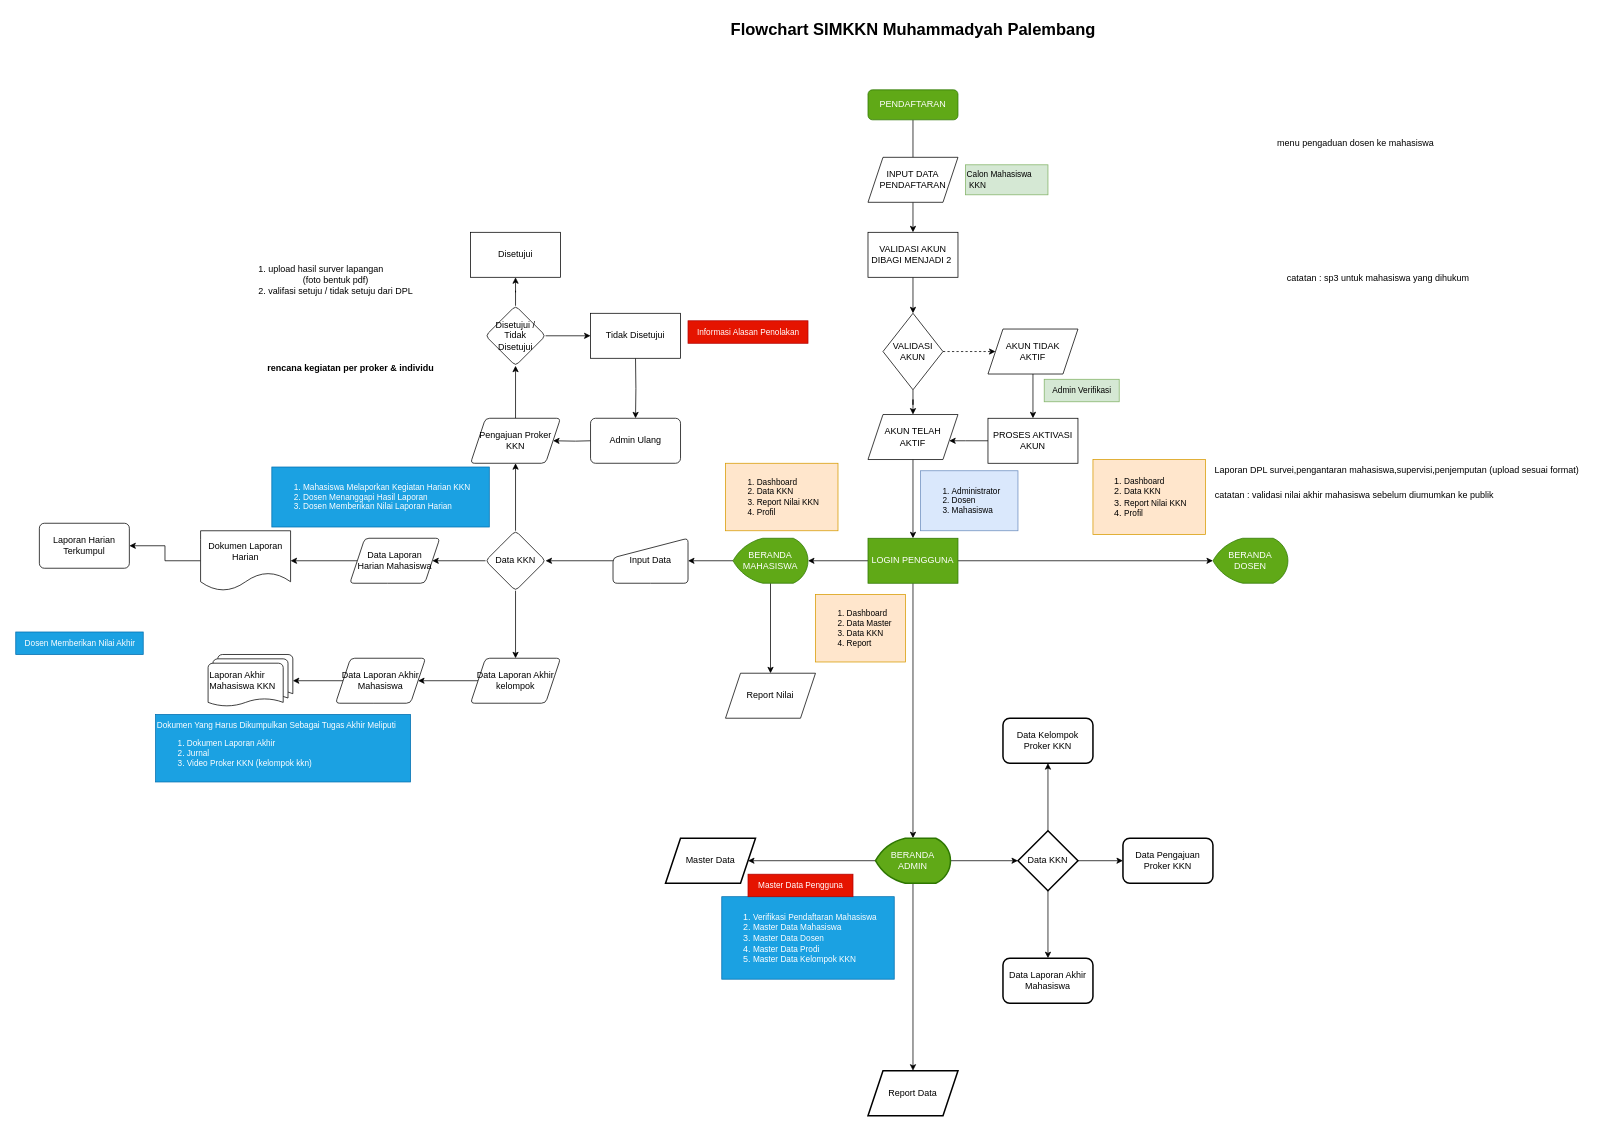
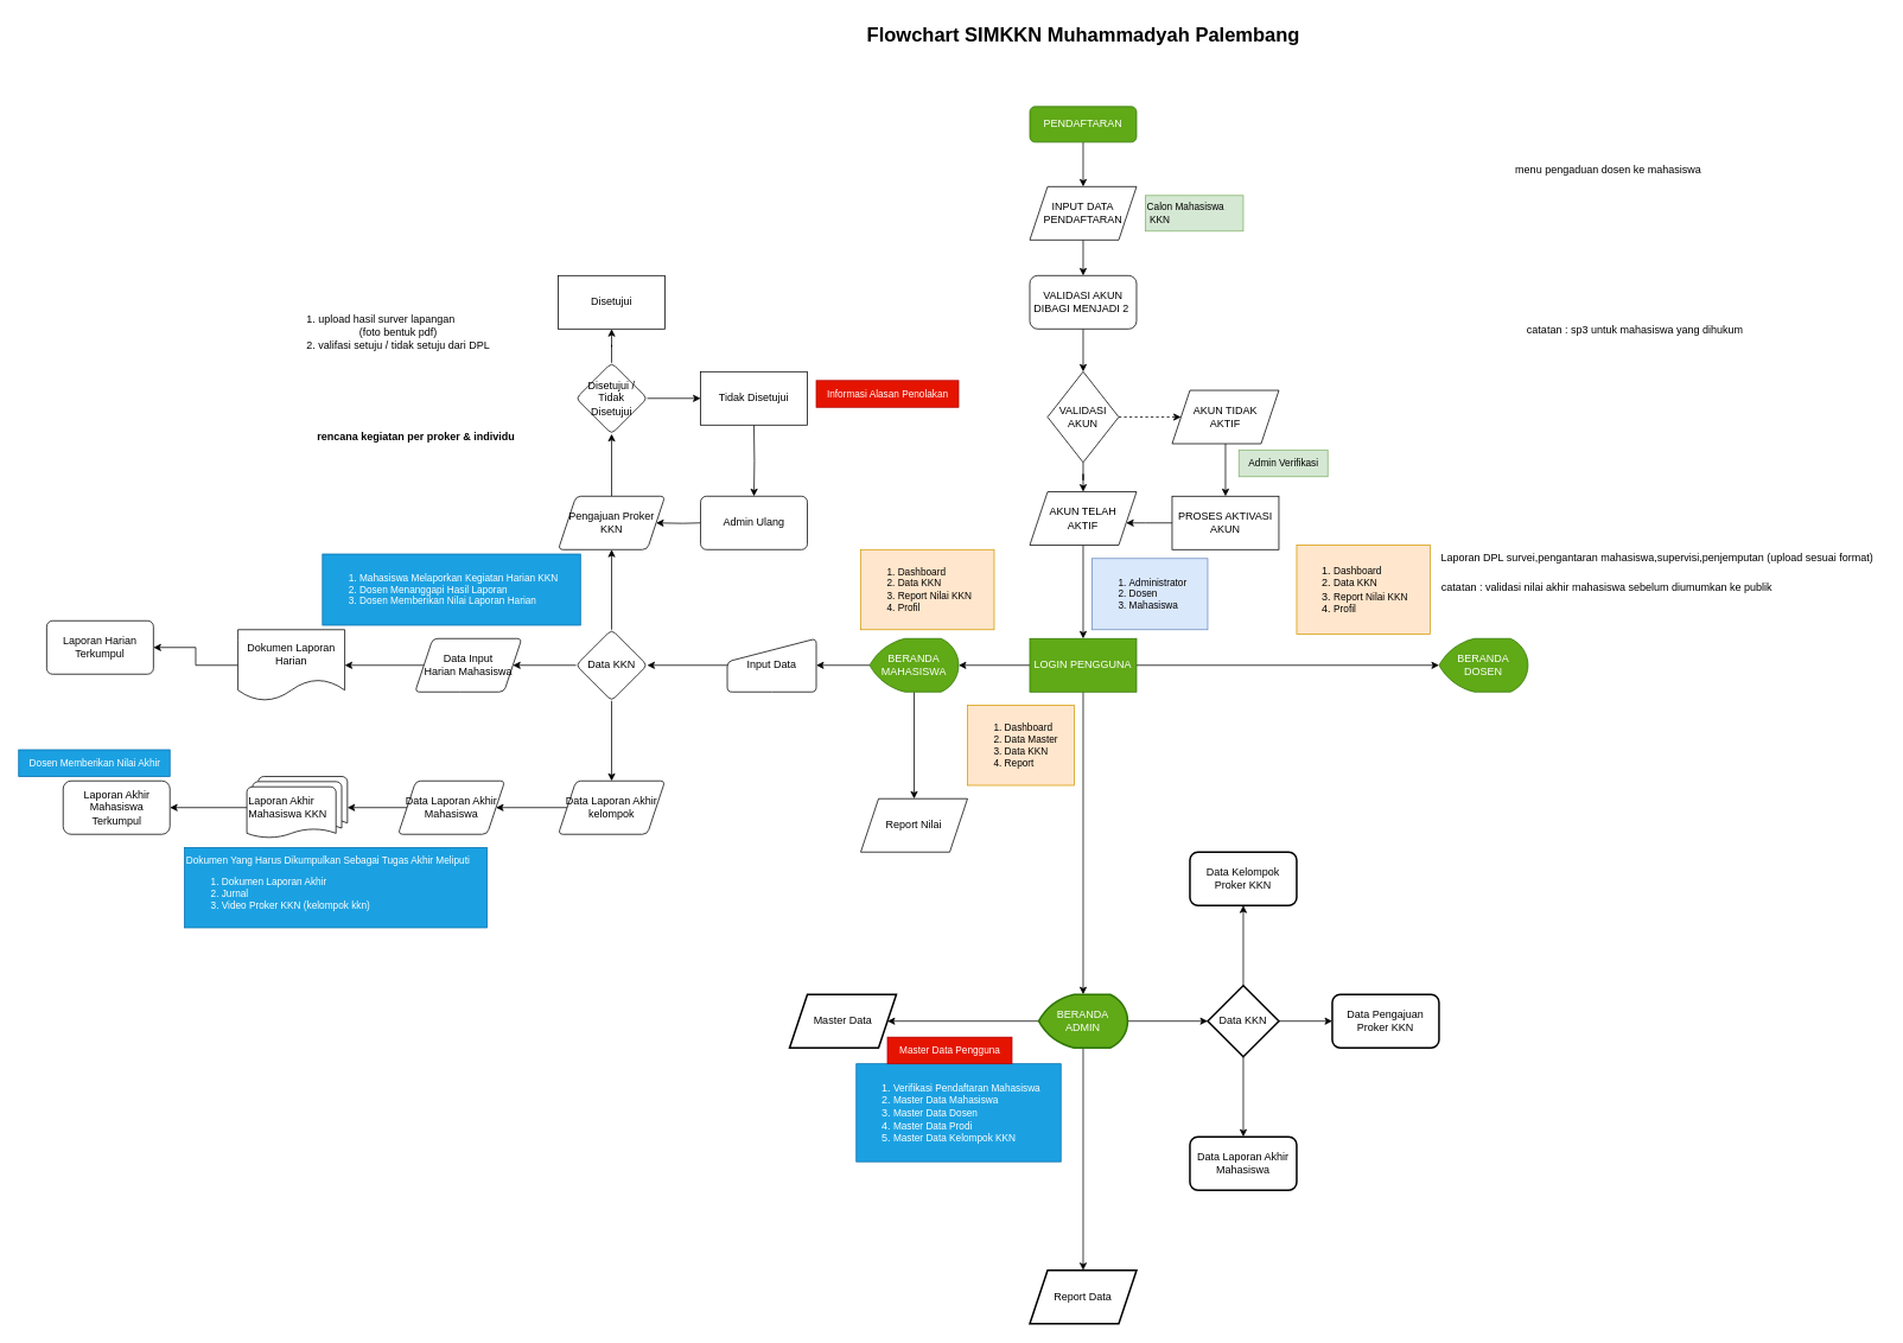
- <mxCell id="2" value="" style="edgeStyle=orthogonalEdgeStyle;rounded=0;orthogonalLoop=1;jettySize=auto;html=1;endArrow=none;" parent="1" source="3" target="7" edge="1"><mxGeometry relative="1" as="geometry" /></mxCell>
+ <mxCell id="2" value="" style="edgeStyle=orthogonalEdgeStyle;rounded=0;orthogonalLoop=1;jettySize=auto;html=1;" parent="1" source="3" target="7" edge="1"><mxGeometry relative="1" as="geometry" /></mxCell>
- <mxCell id="5" value="VALIDASI AKUN DIBAGI MENJADI 2&amp;nbsp;" style="rounded=0;whiteSpace=wrap;html=1;" parent="1" vertex="1"><mxGeometry x="1157" y="309" width="120" height="60" as="geometry" /></mxCell>
+ <mxCell id="5" value="VALIDASI AKUN DIBAGI MENJADI 2&amp;nbsp;" style="whiteSpace=wrap;html=1;rounded=1;" parent="1" vertex="1"><mxGeometry x="1157" y="309" width="120" height="60" as="geometry" /></mxCell>
- <mxCell id="54" value="Data Laporan &lt;br&gt;Harian Mahasiswa" style="shape=parallelogram;perimeter=parallelogramPerimeter;whiteSpace=wrap;html=1;fixedSize=1;strokeWidth=1;rounded=1;arcSize=11;" parent="1" vertex="1"><mxGeometry x="466" y="717" width="120" height="60" as="geometry" /></mxCell>
+ <mxCell id="54" value="Data Input &lt;br&gt;Harian Mahasiswa" style="shape=parallelogram;perimeter=parallelogramPerimeter;whiteSpace=wrap;html=1;fixedSize=1;strokeWidth=1;rounded=1;arcSize=11;" parent="1" vertex="1"><mxGeometry x="466" y="717" width="120" height="60" as="geometry" /></mxCell>
+ <mxCell id="65" value="&lt;div style=&quot;&quot;&gt;&lt;span style=&quot;background-color: initial;&quot;&gt;Laporan Akhir Mahasiswa Terkumpul&lt;/span&gt;&lt;/div&gt;" style="rounded=1;whiteSpace=wrap;html=1;align=center;strokeWidth=1;" parent="1" vertex="1"><mxGeometry x="70.5" y="877" width="120" height="60" as="geometry" /></mxCell>
+ <mxCell id="61" value="" style="edgeStyle=orthogonalEdgeStyle;rounded=0;orthogonalLoop=1;jettySize=auto;html=1;" parent="1" source="62" target="65" edge="1"><mxGeometry relative="1" as="geometry" /></mxCell>
